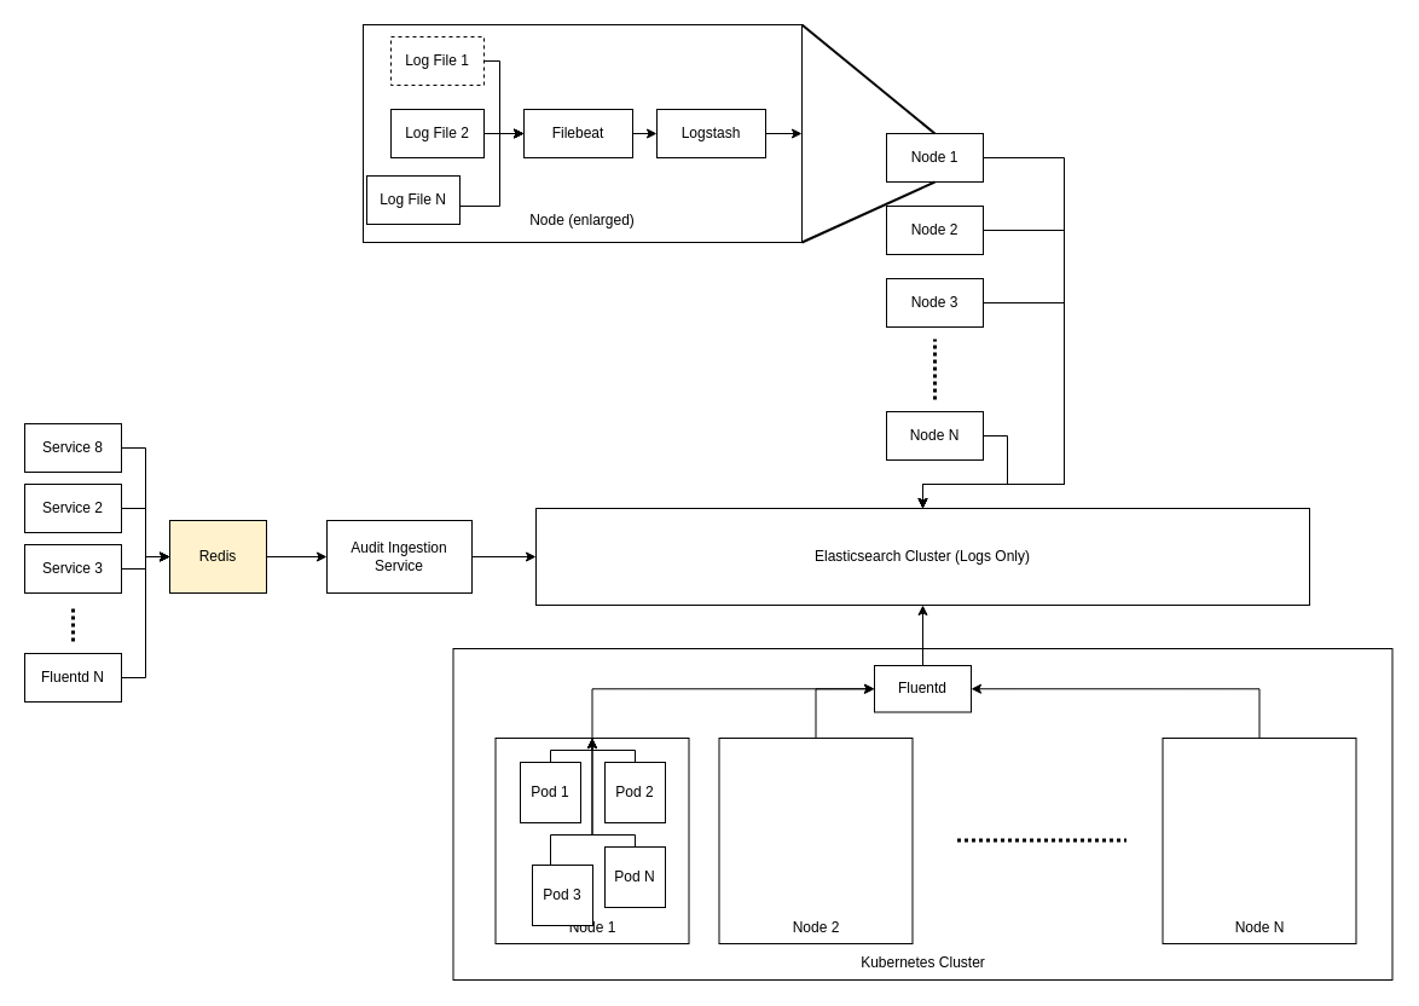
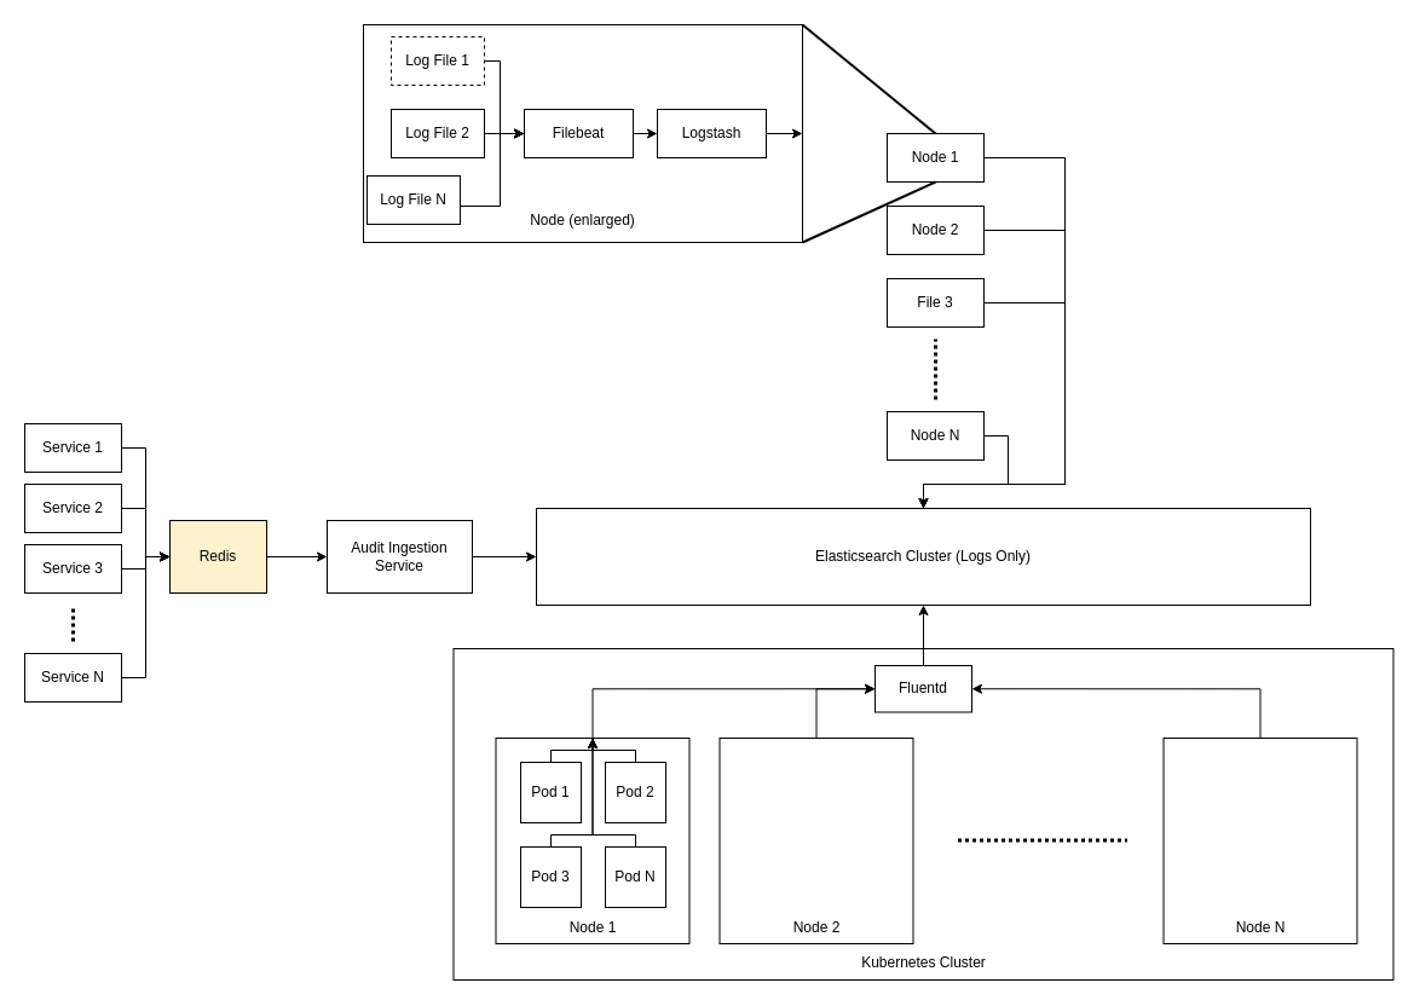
- <mxCell id="7" value="Node 3" style="rounded=0;whiteSpace=wrap;html=1;" vertex="1" parent="1"><mxGeometry x="733" y="230" width="80" height="40" as="geometry" /></mxCell>
+ <mxCell id="7" value="File 3" style="rounded=0;whiteSpace=wrap;html=1;" vertex="1" parent="1"><mxGeometry x="733" y="230" width="80" height="40" as="geometry" /></mxCell>
- <mxCell id="44" value="Service 8" style="rounded=0;whiteSpace=wrap;html=1;" vertex="1" parent="1"><mxGeometry x="20" y="350" width="80" height="40" as="geometry" /></mxCell>
+ <mxCell id="44" value="Service 1" style="rounded=0;whiteSpace=wrap;html=1;" vertex="1" parent="1"><mxGeometry x="20" y="350" width="80" height="40" as="geometry" /></mxCell>
- <mxCell id="50" value="Fluentd N" style="rounded=0;whiteSpace=wrap;html=1;" vertex="1" parent="1"><mxGeometry x="20" y="540" width="80" height="40" as="geometry" /></mxCell>
+ <mxCell id="50" value="Service N" style="rounded=0;whiteSpace=wrap;html=1;" vertex="1" parent="1"><mxGeometry x="20" y="540" width="80" height="40" as="geometry" /></mxCell>
- <mxCell id="36" value="Pod 3" style="whiteSpace=wrap;html=1;aspect=fixed;fillColor=#FFFFFF;" vertex="1" parent="1"><mxGeometry x="440" y="715" width="50" height="50" as="geometry" /></mxCell>
+ <mxCell id="36" value="Pod 3" style="whiteSpace=wrap;html=1;aspect=fixed;fillColor=#FFFFFF;" vertex="1" parent="1"><mxGeometry x="430" y="700" width="50" height="50" as="geometry" /></mxCell>
